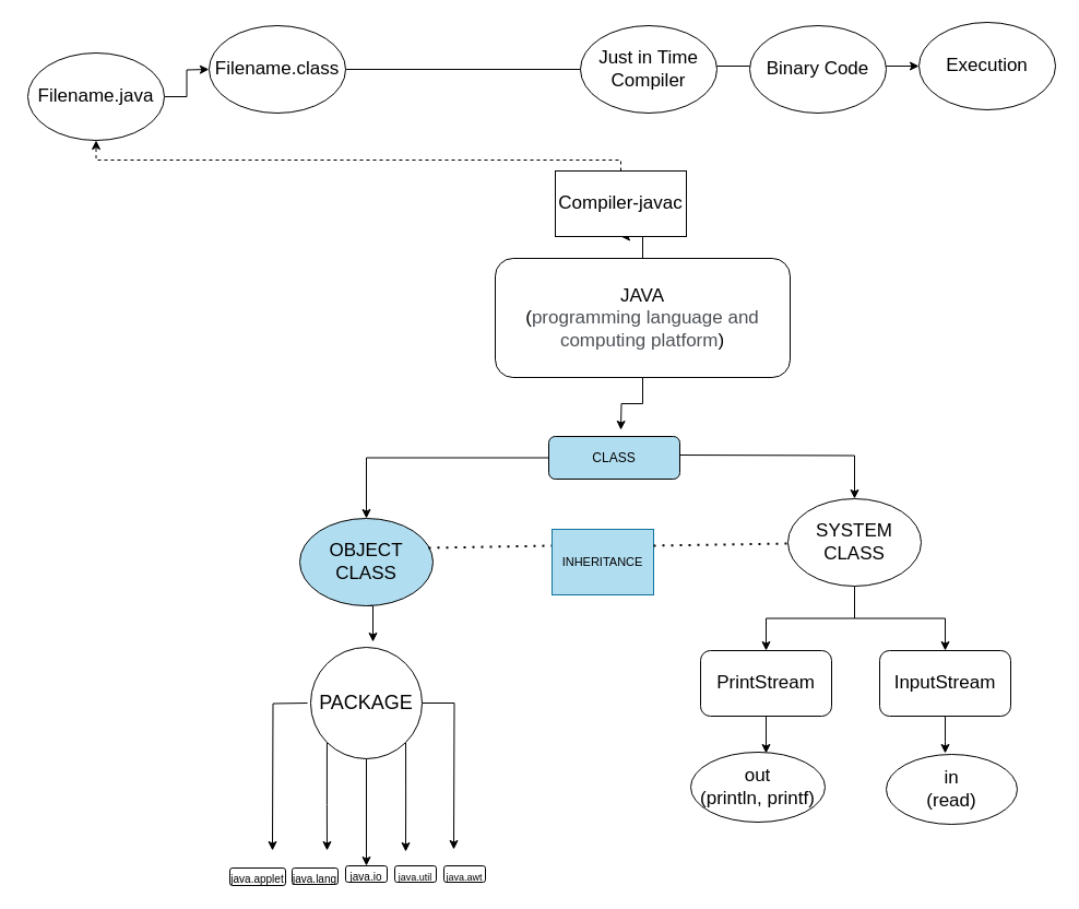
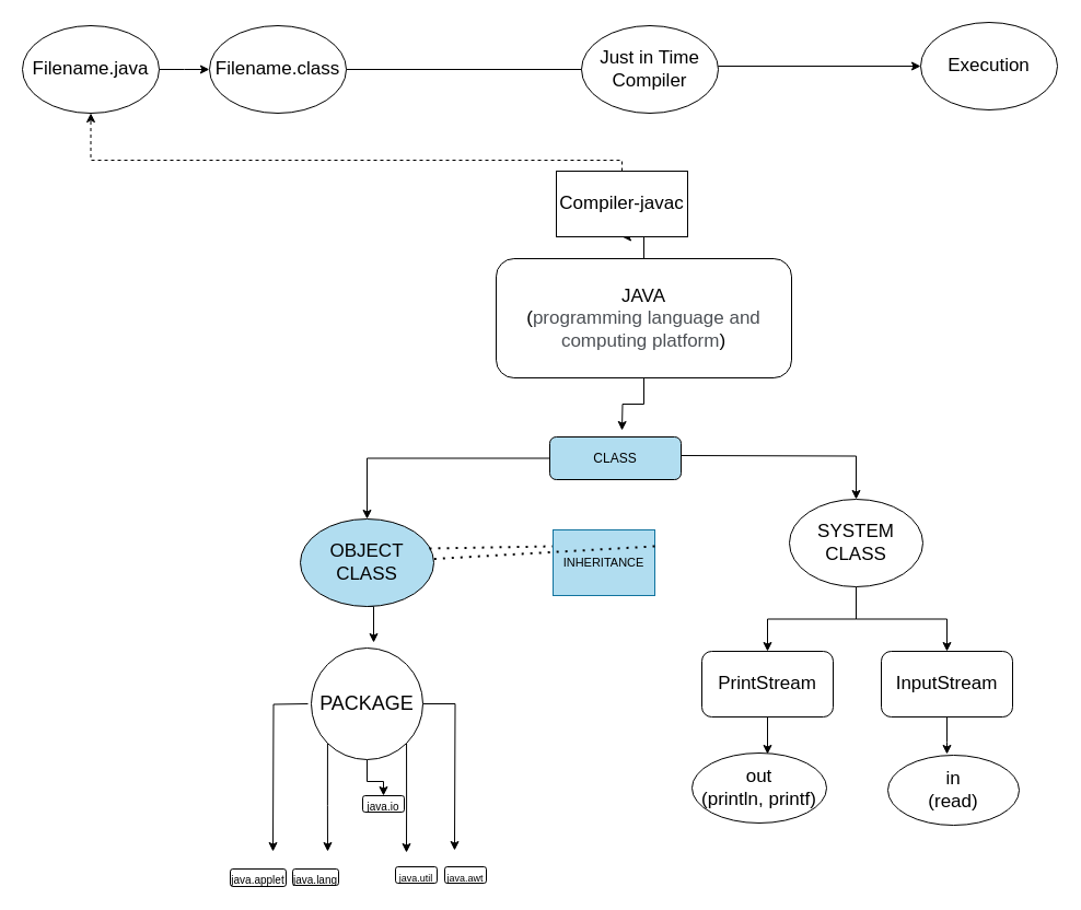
- <mxCell id="41" value="Binary Code" style="ellipse;whiteSpace=wrap;html=1;fontFamily=Helvetica;fontSize=17;fontColor=default;" vertex="1" parent="1"><mxGeometry x="686" y="23" width="125" height="80" as="geometry" /></mxCell>
- <mxCell id="37" value="Filename.java" style="ellipse;whiteSpace=wrap;html=1;fontFamily=Helvetica;fontSize=17;fontColor=default;" vertex="1" parent="1"><mxGeometry x="25" y="48" width="125" height="80" as="geometry" /></mxCell>
+ <mxCell id="37" value="Filename.java" style="ellipse;whiteSpace=wrap;html=1;fontFamily=Helvetica;fontSize=17;fontColor=default;" vertex="1" parent="1"><mxGeometry x="20" y="23" width="125" height="80" as="geometry" /></mxCell>
- <mxCell id="21" value="" style="endArrow=none;dashed=1;html=1;dashPattern=1 3;strokeWidth=2;rounded=0;fontFamily=Helvetica;fontSize=11;fontColor=default;exitX=1;exitY=0.25;exitDx=0;exitDy=0;" edge="1" parent="1" source="20" target="12"><mxGeometry width="50" height="50" relative="1" as="geometry"><mxPoint x="600" y="515" as="sourcePoint" /><mxPoint x="650" y="465" as="targetPoint" /></mxGeometry></mxCell>
+ <mxCell id="21" value="" style="endArrow=none;dashed=1;html=1;dashPattern=1 3;strokeWidth=2;rounded=0;fontFamily=Helvetica;fontSize=11;fontColor=default;exitX=1;exitY=0.25;exitDx=0;exitDy=0;" edge="1" parent="1" source="20" target="9"><mxGeometry width="50" height="50" relative="1" as="geometry"><mxPoint x="600" y="515" as="sourcePoint" /><mxPoint x="650" y="465" as="targetPoint" /></mxGeometry></mxCell>
- <mxCell id="29" value="&lt;font style=&quot;font-size: 10px;&quot;&gt;java.io&lt;/font&gt;" style="rounded=1;whiteSpace=wrap;html=1;fontFamily=Helvetica;fontSize=18;fontColor=default;" vertex="1" parent="1"><mxGeometry x="316" y="792" width="38" height="15" as="geometry" /></mxCell>
+ <mxCell id="29" value="&lt;font style=&quot;font-size: 10px;&quot;&gt;java.io&lt;/font&gt;" style="rounded=1;whiteSpace=wrap;html=1;fontFamily=Helvetica;fontSize=18;fontColor=default;" vertex="1" parent="1"><mxGeometry x="331" y="727" width="38" height="15" as="geometry" /></mxCell>
